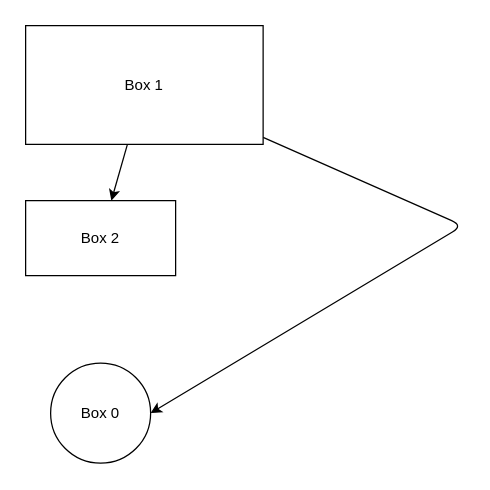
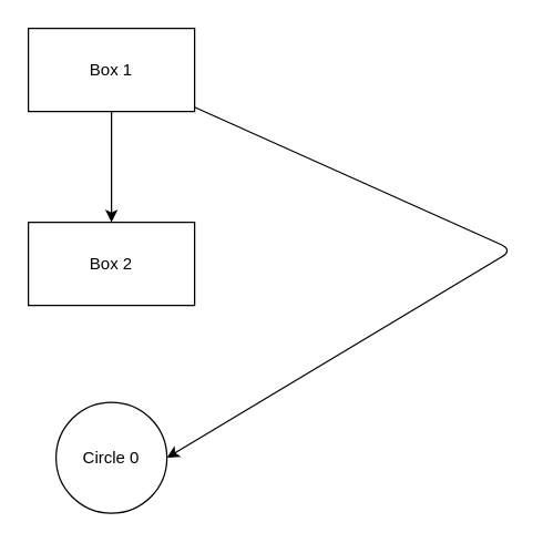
- <mxCell id="4" value="Box 1" style="rounded=0;whiteSpace=wrap;html=1;" parent="1" vertex="1"><mxGeometry x="20" y="20" width="190" height="95" as="geometry" /></mxCell>
+ <mxCell id="4" value="Box 1" style="rounded=0;whiteSpace=wrap;html=1;" parent="1" vertex="1"><mxGeometry x="20" y="20" width="120" height="60" as="geometry" /></mxCell>
- <mxCell id="6" value="Box 0" style="ellipse;whiteSpace=wrap;html=1;rounded=0;" parent="1" vertex="1"><mxGeometry x="40" y="290" width="80" height="80" as="geometry" /></mxCell>
+ <mxCell id="6" value="Circle 0" style="ellipse;whiteSpace=wrap;html=1;rounded=0;" parent="1" vertex="1"><mxGeometry x="40" y="290" width="80" height="80" as="geometry" /></mxCell>
